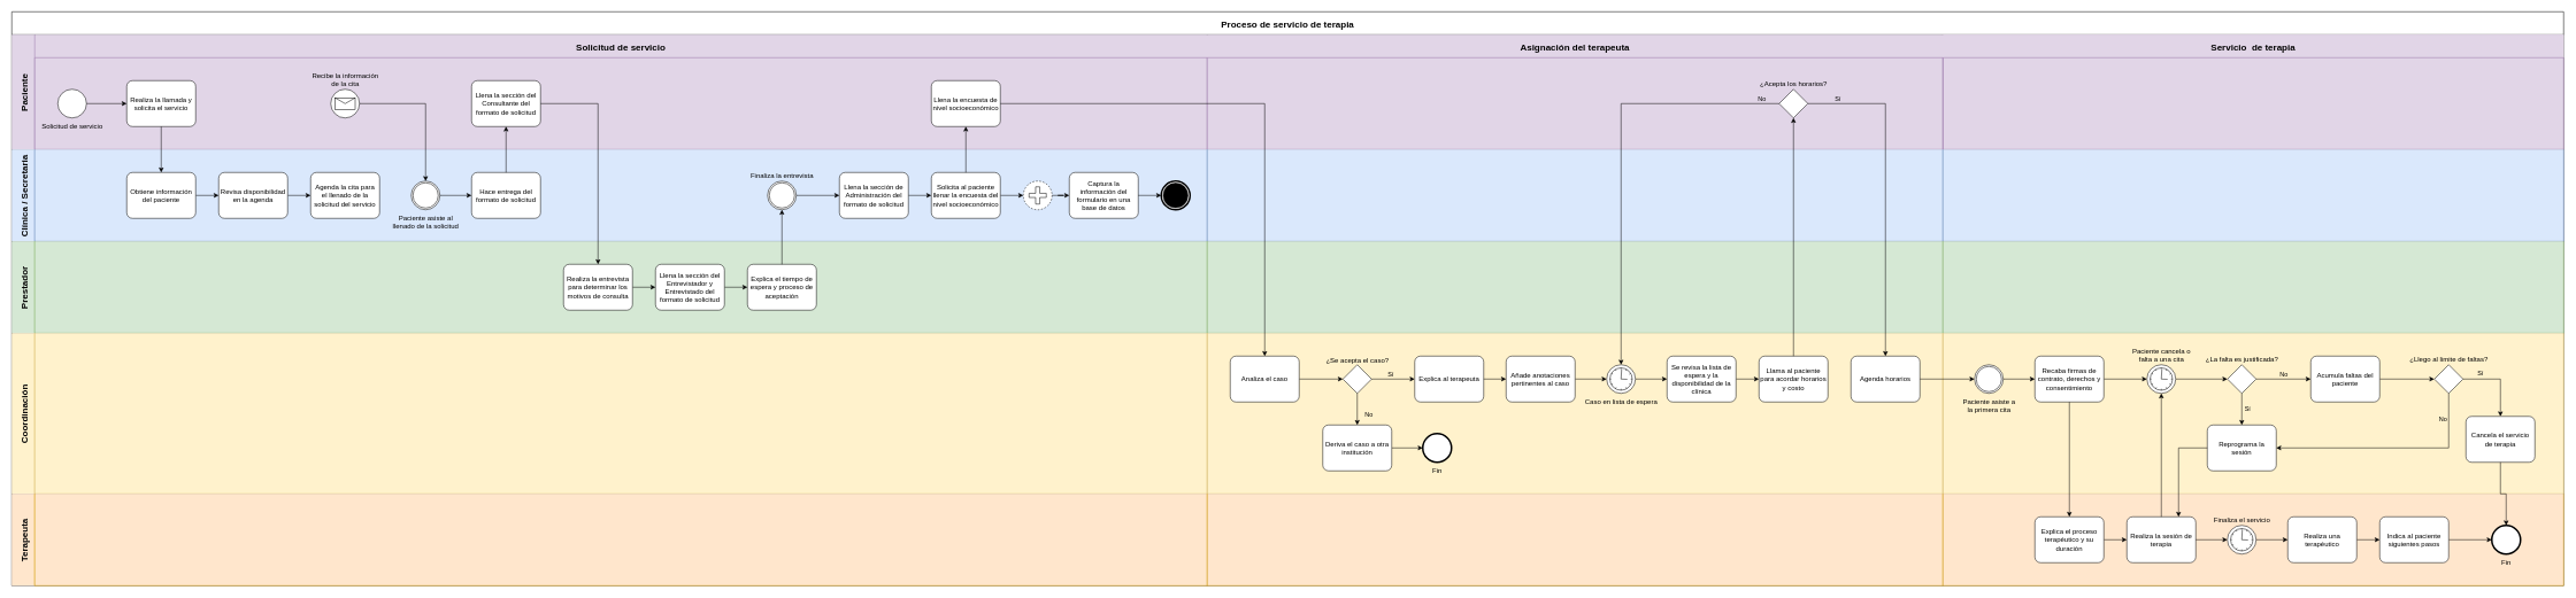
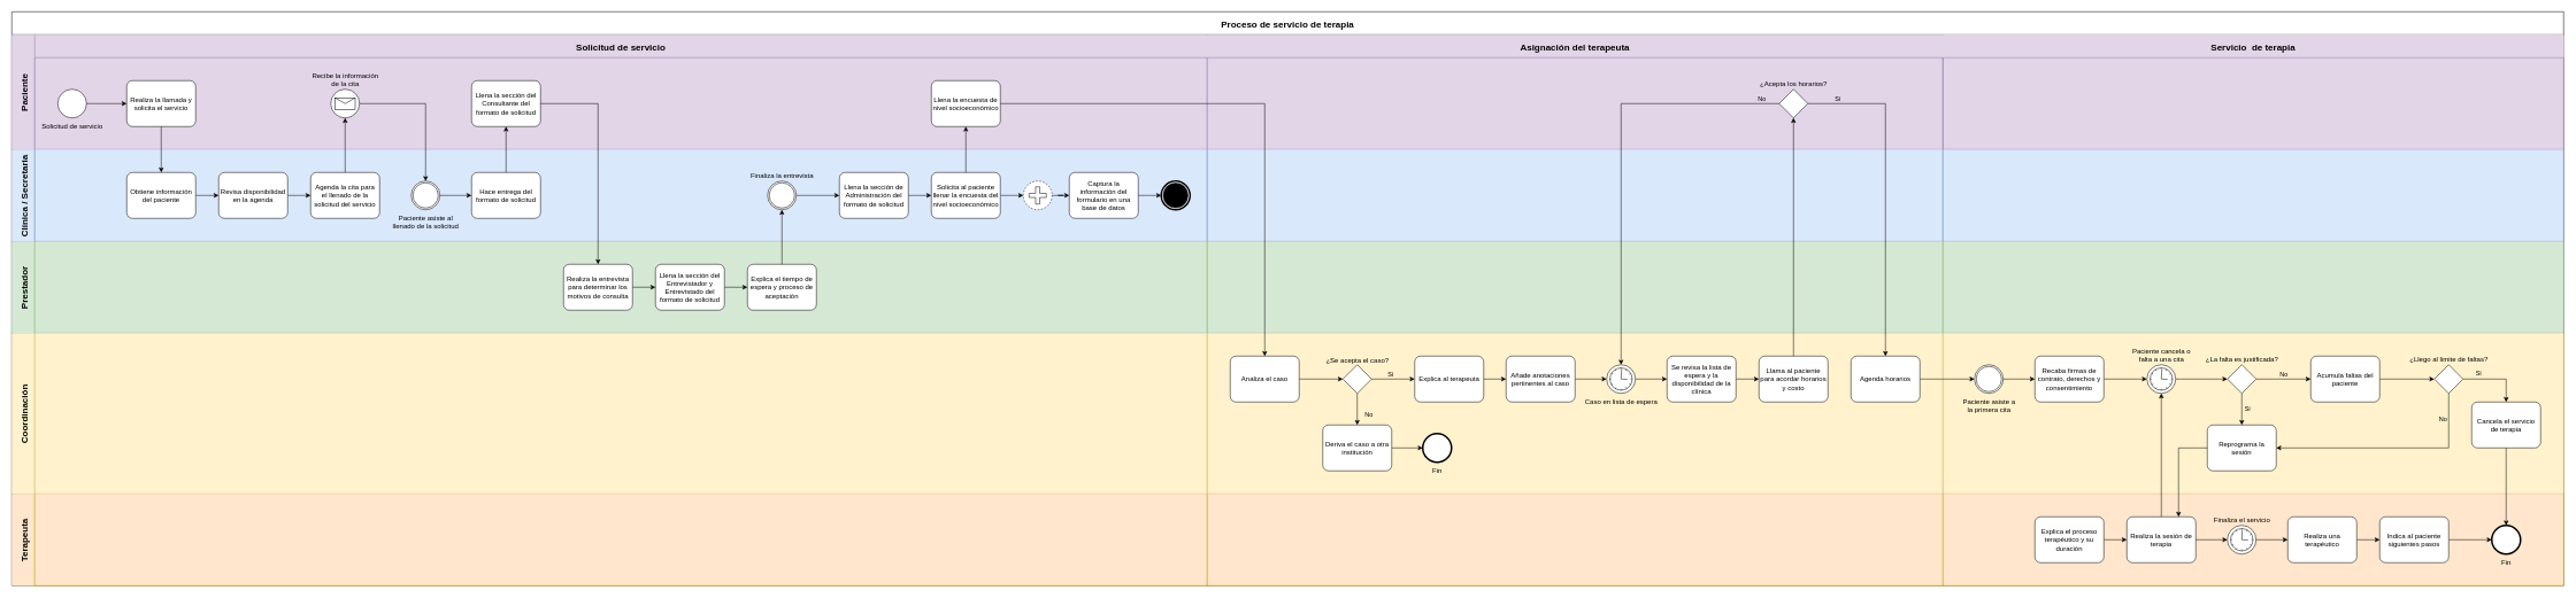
+ <mxCell id="94" style="edgeStyle=orthogonalEdgeStyle;rounded=0;orthogonalLoop=1;jettySize=auto;html=1;exitX=0.5;exitY=0;exitDx=0;exitDy=0;exitPerimeter=0;labelBackgroundColor=none;" parent="2" source="19" target="7" edge="1"><mxGeometry relative="1" as="geometry" /></mxCell>
- <mxCell id="89" value="Cancela el servicio de terapia" style="points=[[0.25,0,0],[0.5,0,0],[0.75,0,0],[1,0.25,0],[1,0.5,0],[1,0.75,0],[0.75,1,0],[0.5,1,0],[0.25,1,0],[0,0.75,0],[0,0.5,0],[0,0.25,0]];shape=mxgraph.bpmn.task;whiteSpace=wrap;rectStyle=rounded;size=10;html=1;container=1;expand=0;collapsible=0;taskMarker=abstract;labelBackgroundColor=none;spacing=3;" parent="75" vertex="1"><mxGeometry x="910" y="145" width="120" height="80" as="geometry" /></mxCell>
+ <mxCell id="89" value="Cancela el servicio de terapia" style="points=[[0.25,0,0],[0.5,0,0],[0.75,0,0],[1,0.25,0],[1,0.5,0],[1,0.75,0],[0.75,1,0],[0.5,1,0],[0.25,1,0],[0,0.75,0],[0,0.5,0],[0,0.25,0]];shape=mxgraph.bpmn.task;whiteSpace=wrap;rectStyle=rounded;size=10;html=1;container=1;expand=0;collapsible=0;taskMarker=abstract;labelBackgroundColor=none;spacing=3;" parent="75" vertex="1"><mxGeometry x="920" y="120" width="120" height="80" as="geometry" /></mxCell>
- <mxCell id="117" style="edgeStyle=orthogonalEdgeStyle;rounded=0;orthogonalLoop=1;jettySize=auto;html=1;exitX=0.5;exitY=1;exitDx=0;exitDy=0;exitPerimeter=0;labelBackgroundColor=none;" parent="2" source="78" target="103" edge="1"><mxGeometry relative="1" as="geometry"><mxPoint x="2820.0" y="719.57" as="targetPoint" /></mxGeometry></mxCell>
